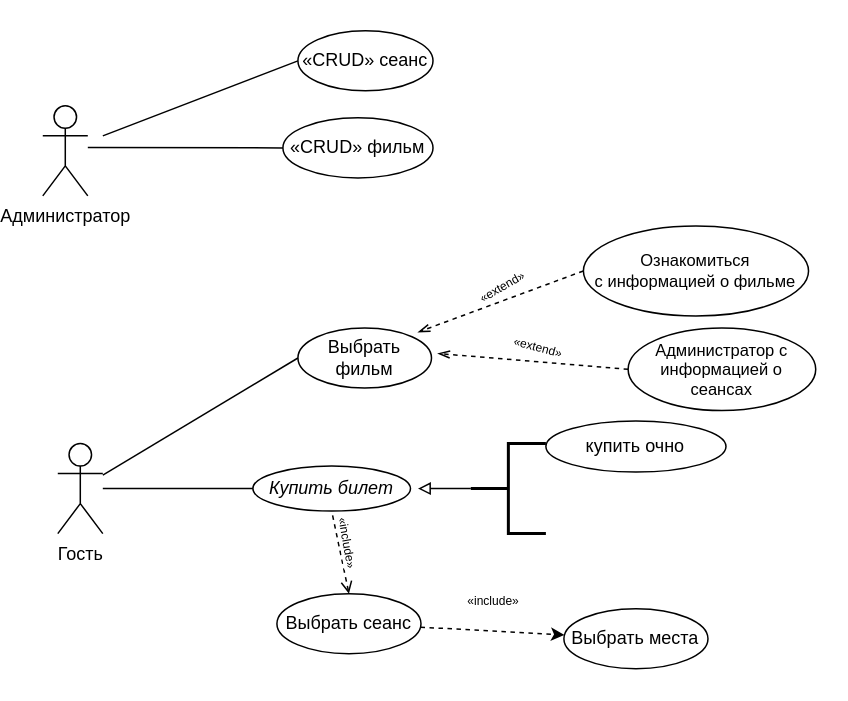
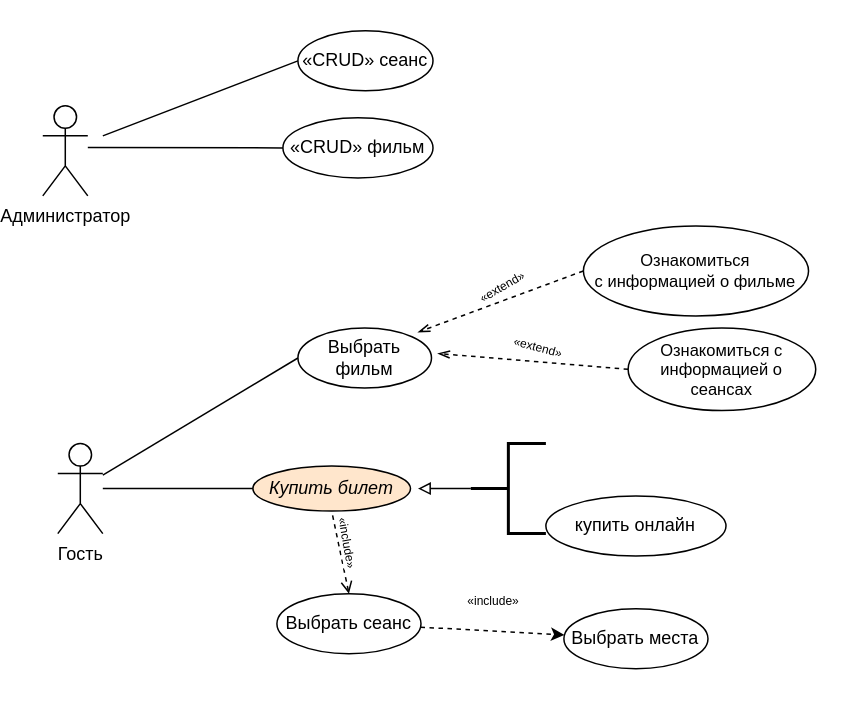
- <mxCell id="5" value="Администратор с информацией о сеансах" style="ellipse;whiteSpace=wrap;html=1;fontSize=11;spacing=2;" parent="1" vertex="1"><mxGeometry x="410" y="218" width="125" height="55" as="geometry" /></mxCell>
+ <mxCell id="5" value="Ознакомиться с информацией о сеансах" style="ellipse;whiteSpace=wrap;html=1;fontSize=11;spacing=2;" parent="1" vertex="1"><mxGeometry x="410" y="218" width="125" height="55" as="geometry" /></mxCell>
- <mxCell id="17" value="купить очно" style="ellipse;whiteSpace=wrap;html=1;" parent="1" vertex="1"><mxGeometry x="355.21" y="280" width="120" height="34" as="geometry" /></mxCell>
- <mxCell id="3" value="&lt;i&gt;Купить билет&lt;/i&gt;" style="ellipse;whiteSpace=wrap;html=1;fontSize=12;" parent="1" vertex="1"><mxGeometry x="160" y="310" width="105" height="30" as="geometry" /></mxCell>
+ <mxCell id="3" value="&lt;i&gt;Купить билет&lt;/i&gt;" style="ellipse;whiteSpace=wrap;html=1;fontSize=12;fillColor=#ffe6cc;" parent="1" vertex="1"><mxGeometry x="160" y="310" width="105" height="30" as="geometry" /></mxCell>
+ <mxCell id="18" value="купить онлайн" style="ellipse;whiteSpace=wrap;html=1;" parent="1" vertex="1"><mxGeometry x="355.21" y="330" width="120" height="40" as="geometry" /></mxCell>
